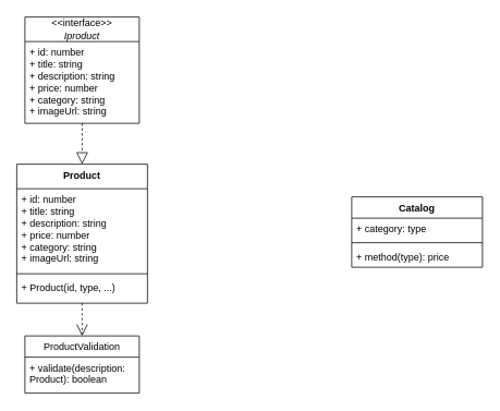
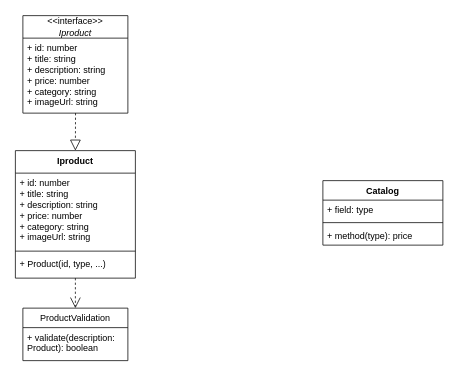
- <mxCell id="2" value="Product" style="swimlane;fontStyle=1;align=center;verticalAlign=top;childLayout=stackLayout;horizontal=1;startSize=30;horizontalStack=0;resizeParent=1;resizeParentMax=0;resizeLast=0;collapsible=1;marginBottom=0;whiteSpace=wrap;html=1;" parent="1" vertex="1"><mxGeometry x="20" y="200" width="160" height="170" as="geometry" /></mxCell>
+ <mxCell id="2" value="Iproduct" style="swimlane;fontStyle=1;align=center;verticalAlign=top;childLayout=stackLayout;horizontal=1;startSize=30;horizontalStack=0;resizeParent=1;resizeParentMax=0;resizeLast=0;collapsible=1;marginBottom=0;whiteSpace=wrap;html=1;" parent="1" vertex="1"><mxGeometry x="20" y="200" width="160" height="170" as="geometry" /></mxCell>
- <mxCell id="13" value="+ category: type" style="text;strokeColor=none;fillColor=none;align=left;verticalAlign=top;spacingLeft=4;spacingRight=4;overflow=hidden;rotatable=0;points=[[0,0.5],[1,0.5]];portConstraint=eastwest;whiteSpace=wrap;html=1;" vertex="1" parent="12"><mxGeometry y="26" width="160" height="26" as="geometry" /></mxCell>
+ <mxCell id="13" value="+ field: type" style="text;strokeColor=none;fillColor=none;align=left;verticalAlign=top;spacingLeft=4;spacingRight=4;overflow=hidden;rotatable=0;points=[[0,0.5],[1,0.5]];portConstraint=eastwest;whiteSpace=wrap;html=1;" vertex="1" parent="12"><mxGeometry y="26" width="160" height="26" as="geometry" /></mxCell>
